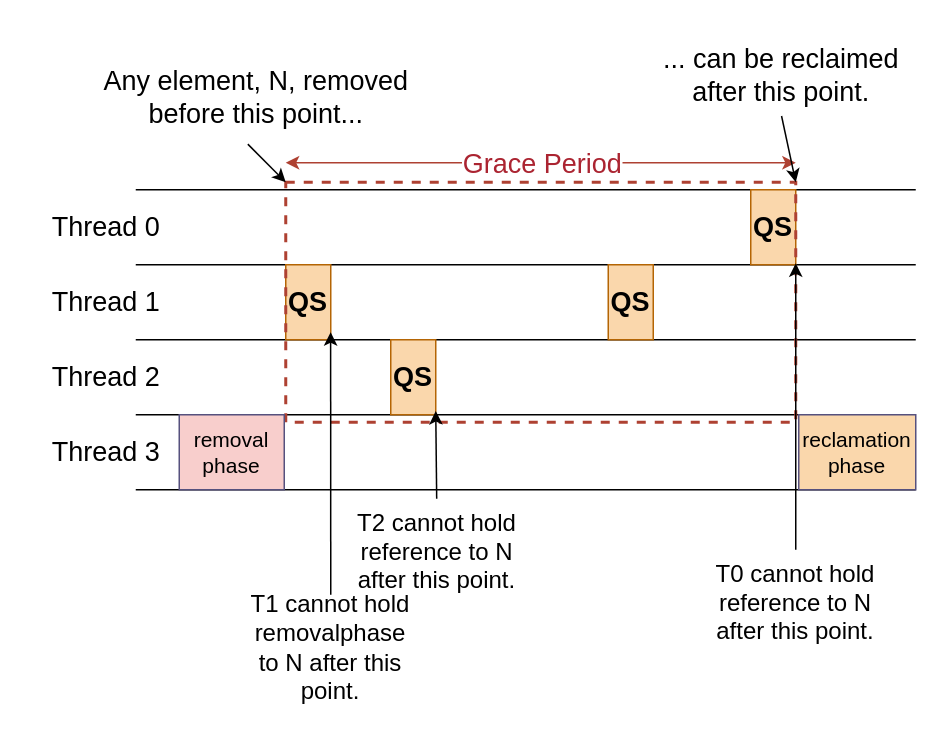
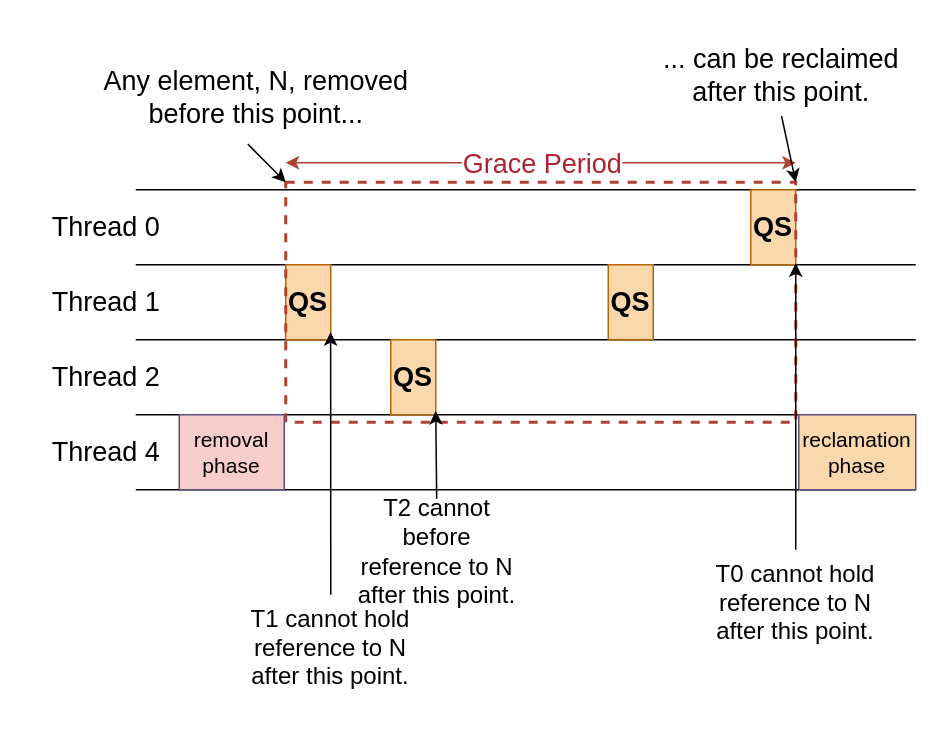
- <mxCell id="5" value="&lt;font style=&quot;font-size: 18px;&quot;&gt;Thread 3&lt;/font&gt;" style="text;html=1;align=center;verticalAlign=middle;resizable=0;points=[];autosize=1;strokeColor=none;fillColor=none;" parent="1" vertex="1"><mxGeometry x="20" y="281" width="100" height="40" as="geometry" /></mxCell>
+ <mxCell id="5" value="&lt;font style=&quot;font-size: 18px;&quot;&gt;Thread 4&lt;/font&gt;" style="text;html=1;align=center;verticalAlign=middle;resizable=0;points=[];autosize=1;strokeColor=none;fillColor=none;" parent="1" vertex="1"><mxGeometry x="20" y="281" width="100" height="40" as="geometry" /></mxCell>
- <mxCell id="26" value="&lt;span style=&quot;font-size: 16px;&quot;&gt;T2 cannot hold reference to N after this point.&lt;/span&gt;" style="text;html=1;strokeColor=none;fillColor=none;align=center;verticalAlign=middle;whiteSpace=wrap;rounded=0;fontSize=16;" vertex="1" parent="1"><mxGeometry x="236" y="332" width="110" height="70" as="geometry" /></mxCell>
+ <mxCell id="26" value="&lt;span style=&quot;font-size: 16px;&quot;&gt;T2 cannot before reference to N after this point.&lt;/span&gt;" style="text;html=1;strokeColor=none;fillColor=none;align=center;verticalAlign=middle;whiteSpace=wrap;rounded=0;fontSize=16;" vertex="1" parent="1"><mxGeometry x="236" y="332" width="110" height="70" as="geometry" /></mxCell>
- <mxCell id="25" value="&lt;span style=&quot;font-size: 16px;&quot;&gt;T1 cannot hold removalphase to N after this point.&lt;/span&gt;" style="text;html=1;strokeColor=none;fillColor=none;align=center;verticalAlign=middle;whiteSpace=wrap;rounded=0;fontSize=16;" vertex="1" parent="1"><mxGeometry x="165" y="396" width="110" height="70" as="geometry" /></mxCell>
+ <mxCell id="25" value="&lt;span style=&quot;font-size: 16px;&quot;&gt;T1 cannot hold reference to N after this point.&lt;/span&gt;" style="text;html=1;strokeColor=none;fillColor=none;align=center;verticalAlign=middle;whiteSpace=wrap;rounded=0;fontSize=16;" vertex="1" parent="1"><mxGeometry x="165" y="396" width="110" height="70" as="geometry" /></mxCell>
